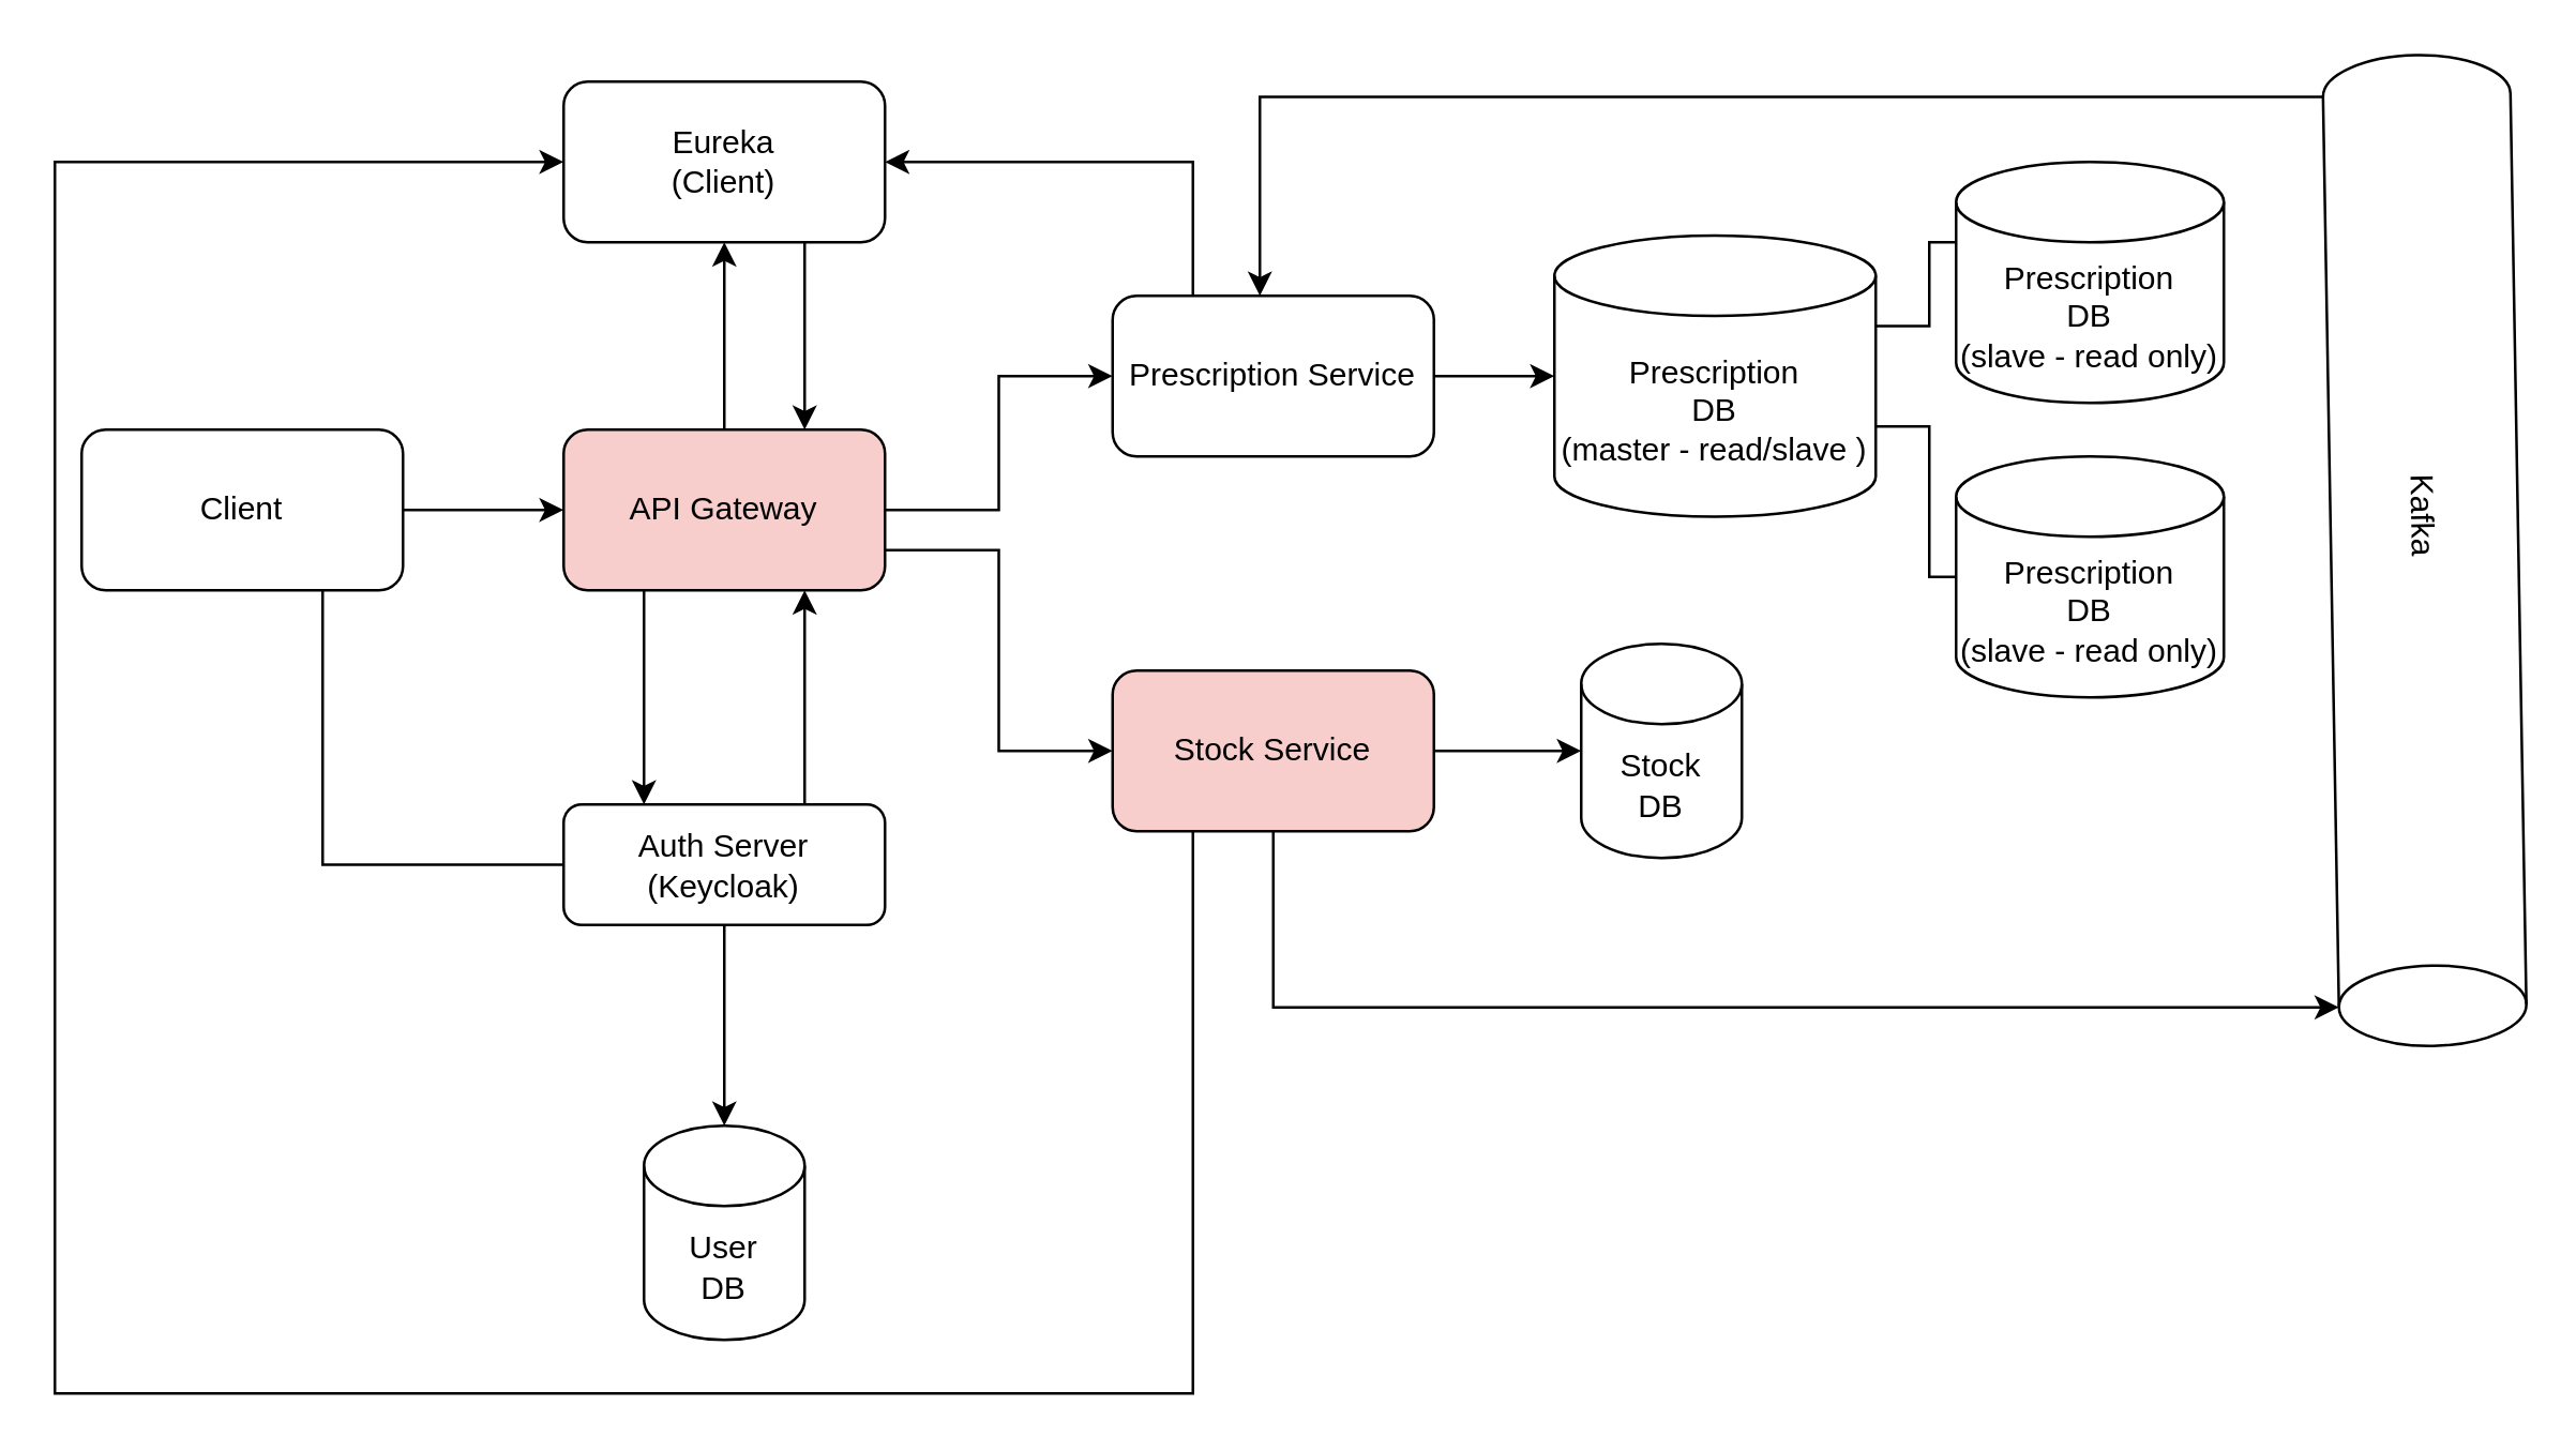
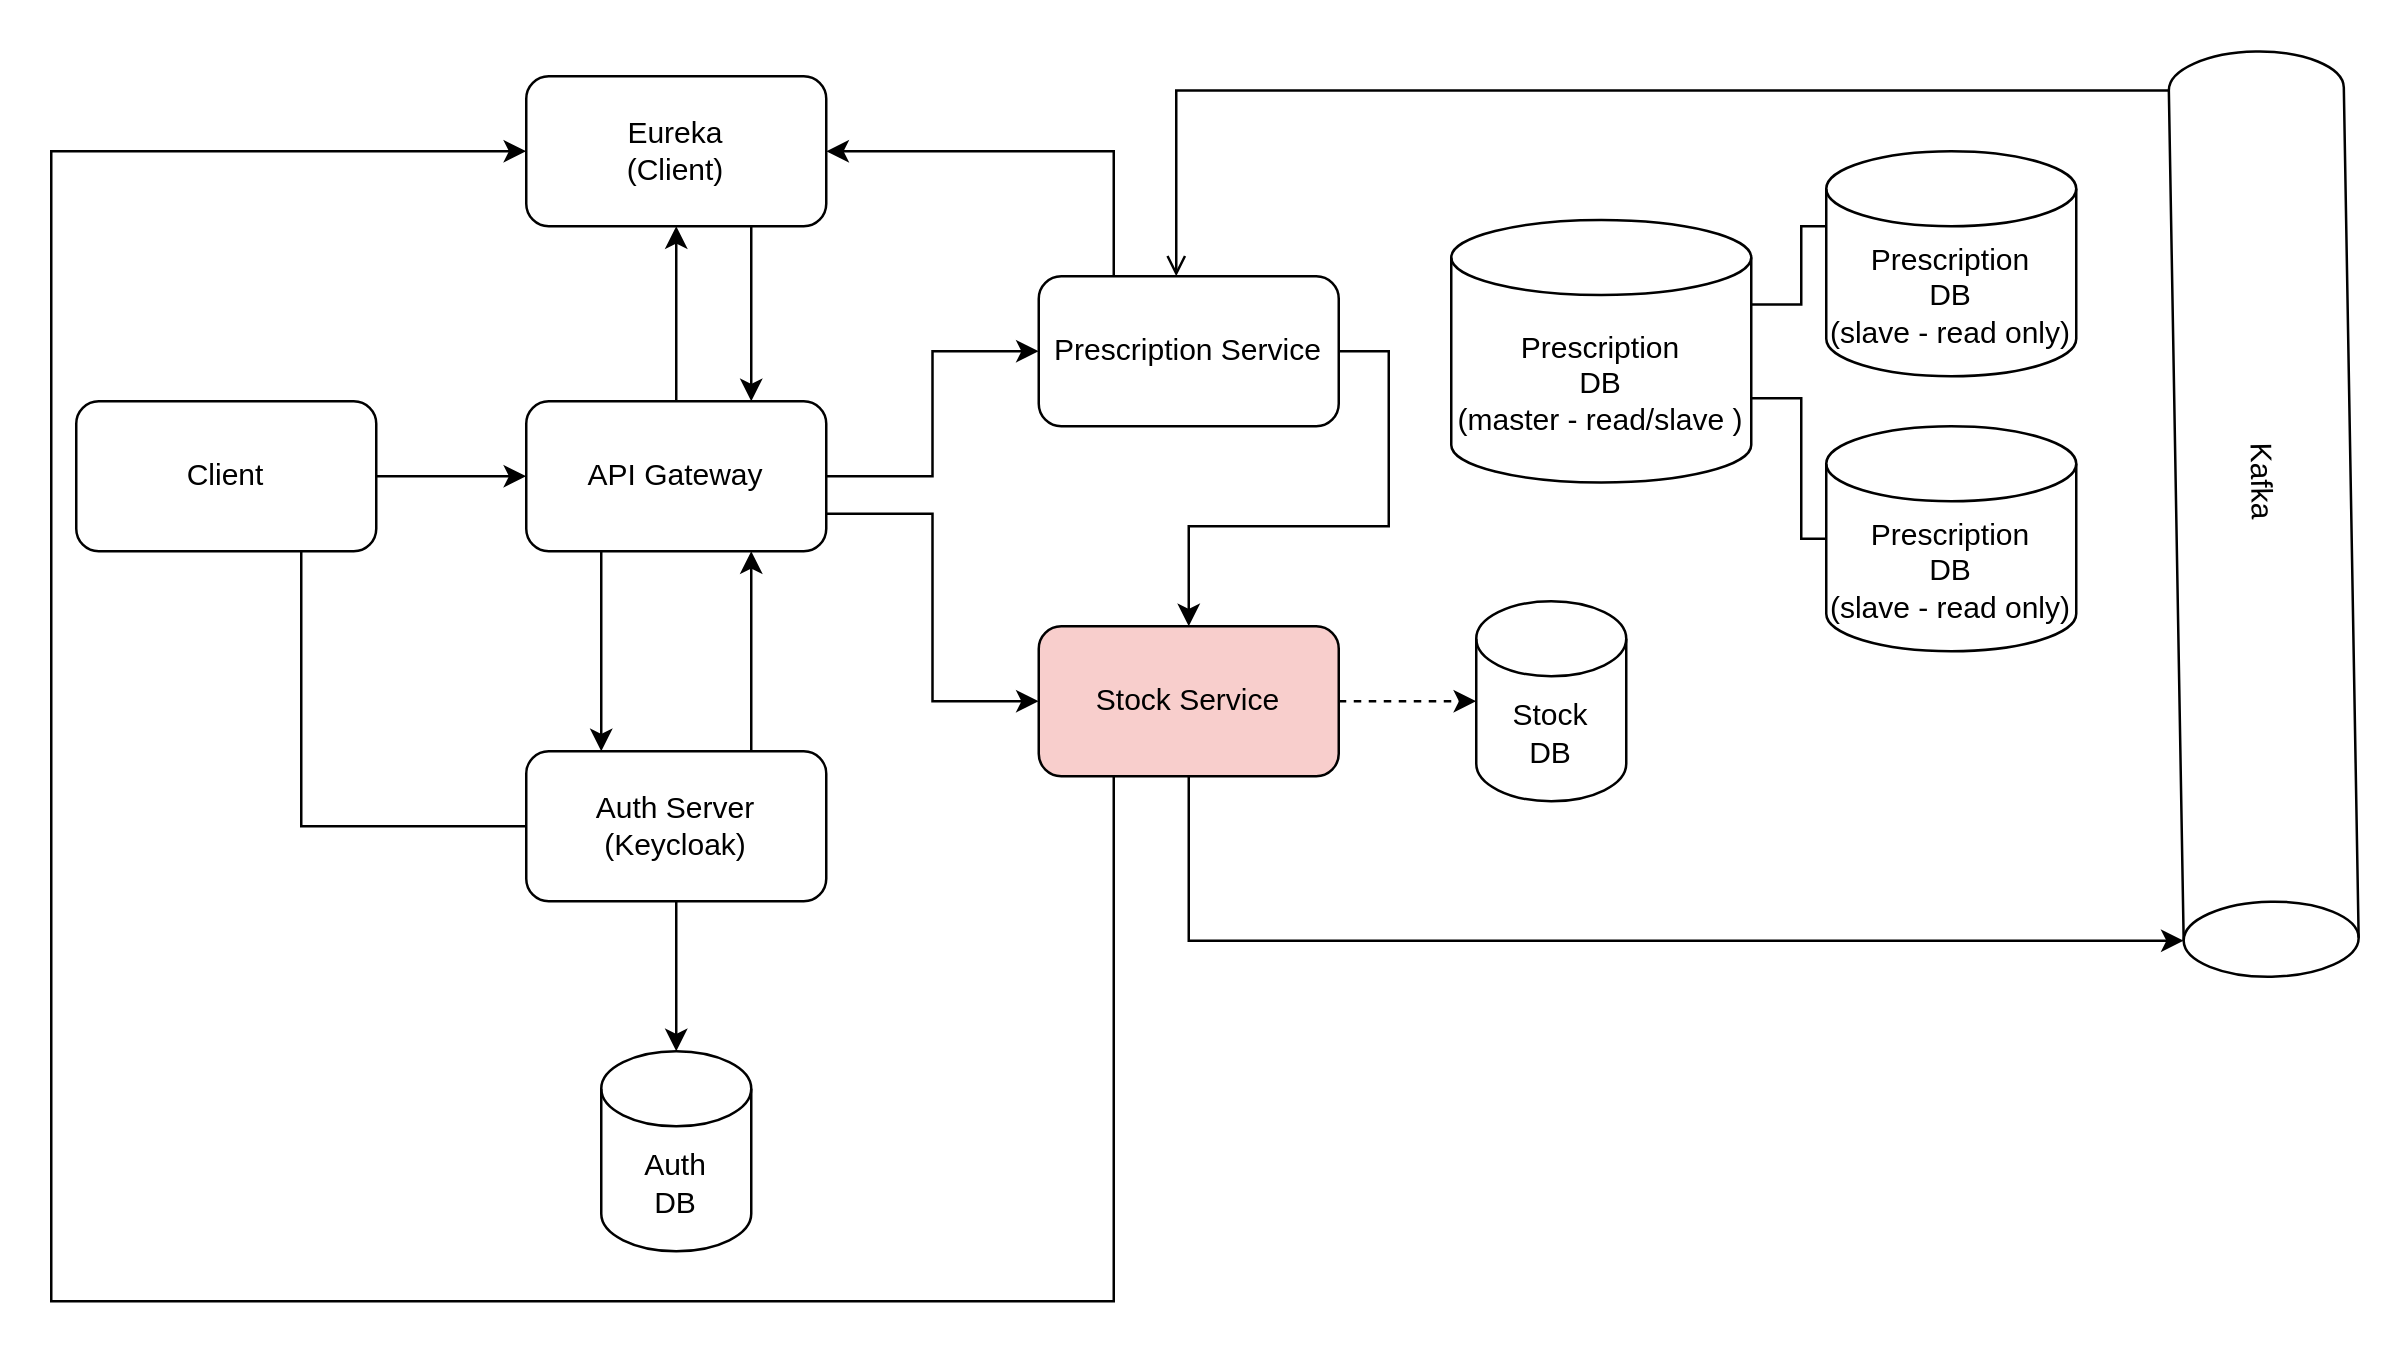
- <mxCell id="19" style="edgeStyle=orthogonalEdgeStyle;rounded=0;orthogonalLoop=1;jettySize=auto;html=1;exitX=1;exitY=1;exitDx=0;exitDy=-15;exitPerimeter=0;" parent="1" source="20" target="13" edge="1"><mxGeometry relative="1" as="geometry"><Array as="points"><mxPoint x="470" y="36" /></Array></mxGeometry></mxCell>
+ <mxCell id="19" style="edgeStyle=orthogonalEdgeStyle;rounded=0;orthogonalLoop=1;jettySize=auto;html=1;exitX=1;exitY=1;exitDx=0;exitDy=-15;exitPerimeter=0;endArrow=open;" parent="1" source="20" target="13" edge="1"><mxGeometry relative="1" as="geometry"><Array as="points"><mxPoint x="470" y="36" /></Array></mxGeometry></mxCell>
- <mxCell id="21" style="edgeStyle=orthogonalEdgeStyle;rounded=0;orthogonalLoop=1;jettySize=auto;html=1;exitX=1;exitY=0.5;exitDx=0;exitDy=0;entryX=0;entryY=0.5;entryDx=0;entryDy=0;entryPerimeter=0;" parent="1" source="13" target="17" edge="1"><mxGeometry relative="1" as="geometry" /></mxCell>
+ <mxCell id="21" style="edgeStyle=orthogonalEdgeStyle;rounded=0;orthogonalLoop=1;jettySize=auto;html=1;exitX=1;exitY=0.5;exitDx=0;exitDy=0;" parent="1" source="13" target="15" edge="1"><mxGeometry relative="1" as="geometry" /></mxCell>
- <mxCell id="9" value="API Gateway" style="rounded=1;whiteSpace=wrap;html=1;fillColor=#f8cecc;" parent="1" vertex="1"><mxGeometry x="210" y="160" width="120" height="60" as="geometry" /></mxCell>
+ <mxCell id="9" value="API Gateway" style="rounded=1;whiteSpace=wrap;html=1;" parent="1" vertex="1"><mxGeometry x="210" y="160" width="120" height="60" as="geometry" /></mxCell>
- <mxCell id="22" style="edgeStyle=orthogonalEdgeStyle;rounded=0;orthogonalLoop=1;jettySize=auto;html=1;exitX=1;exitY=0.5;exitDx=0;exitDy=0;entryX=0;entryY=0.5;entryDx=0;entryDy=0;entryPerimeter=0;" parent="1" source="15" target="18" edge="1"><mxGeometry relative="1" as="geometry" /></mxCell>
+ <mxCell id="22" style="edgeStyle=orthogonalEdgeStyle;rounded=0;orthogonalLoop=1;jettySize=auto;html=1;exitX=1;exitY=0.5;exitDx=0;exitDy=0;entryX=0;entryY=0.5;entryDx=0;entryDy=0;entryPerimeter=0;dashed=1;" parent="1" source="15" target="18" edge="1"><mxGeometry relative="1" as="geometry" /></mxCell>
- <mxCell id="11" value="Auth Server&lt;div&gt;(Keycloak)&lt;/div&gt;" style="rounded=1;whiteSpace=wrap;html=1;" parent="1" vertex="1"><mxGeometry x="210" y="300" width="120" height="45" as="geometry" /></mxCell>
+ <mxCell id="11" value="Auth Server&lt;div&gt;(Keycloak)&lt;/div&gt;" style="rounded=1;whiteSpace=wrap;html=1;" parent="1" vertex="1"><mxGeometry x="210" y="300" width="120" height="60" as="geometry" /></mxCell>
- <mxCell id="24" value="User&lt;div&gt;DB&lt;/div&gt;" style="shape=cylinder3;whiteSpace=wrap;html=1;boundedLbl=1;backgroundOutline=1;size=15;" parent="1" vertex="1"><mxGeometry x="240" y="420" width="60" height="80" as="geometry" /></mxCell>
+ <mxCell id="24" value="Auth&lt;div&gt;DB&lt;/div&gt;" style="shape=cylinder3;whiteSpace=wrap;html=1;boundedLbl=1;backgroundOutline=1;size=15;" parent="1" vertex="1"><mxGeometry x="240" y="420" width="60" height="80" as="geometry" /></mxCell>
